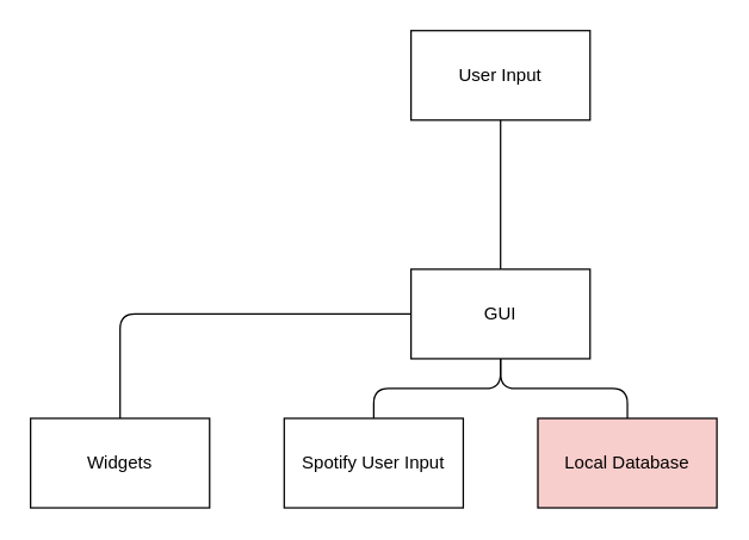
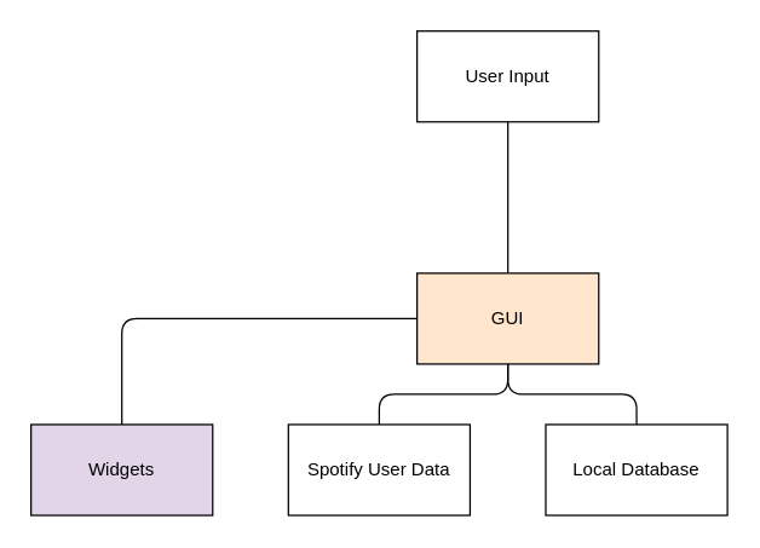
- <mxCell id="2" value="GUI" style="rounded=0;whiteSpace=wrap;html=1;" parent="1" vertex="1"><mxGeometry x="275" y="180" width="120" height="60" as="geometry" /></mxCell>
+ <mxCell id="2" value="GUI" style="rounded=0;whiteSpace=wrap;html=1;fillColor=#ffe6cc;" parent="1" vertex="1"><mxGeometry x="275" y="180" width="120" height="60" as="geometry" /></mxCell>
- <mxCell id="3" value="Widgets" style="rounded=0;whiteSpace=wrap;html=1;rotation=0;" parent="1" vertex="1"><mxGeometry x="20" y="280" width="120" height="60" as="geometry" /></mxCell>
+ <mxCell id="3" value="Widgets" style="rounded=0;whiteSpace=wrap;html=1;rotation=0;fillColor=#e1d5e7;" parent="1" vertex="1"><mxGeometry x="20" y="280" width="120" height="60" as="geometry" /></mxCell>
- <mxCell id="7" value="Spotify User Input" style="rounded=0;whiteSpace=wrap;html=1;" parent="1" vertex="1"><mxGeometry x="190" y="280" width="120" height="60" as="geometry" /></mxCell>
+ <mxCell id="7" value="Spotify User Data" style="rounded=0;whiteSpace=wrap;html=1;" parent="1" vertex="1"><mxGeometry x="190" y="280" width="120" height="60" as="geometry" /></mxCell>
- <mxCell id="8" value="Local Database" style="rounded=0;whiteSpace=wrap;html=1;fillColor=#f8cecc;" parent="1" vertex="1"><mxGeometry x="360" y="280" width="120" height="60" as="geometry" /></mxCell>
+ <mxCell id="8" value="Local Database" style="rounded=0;whiteSpace=wrap;html=1;" parent="1" vertex="1"><mxGeometry x="360" y="280" width="120" height="60" as="geometry" /></mxCell>
